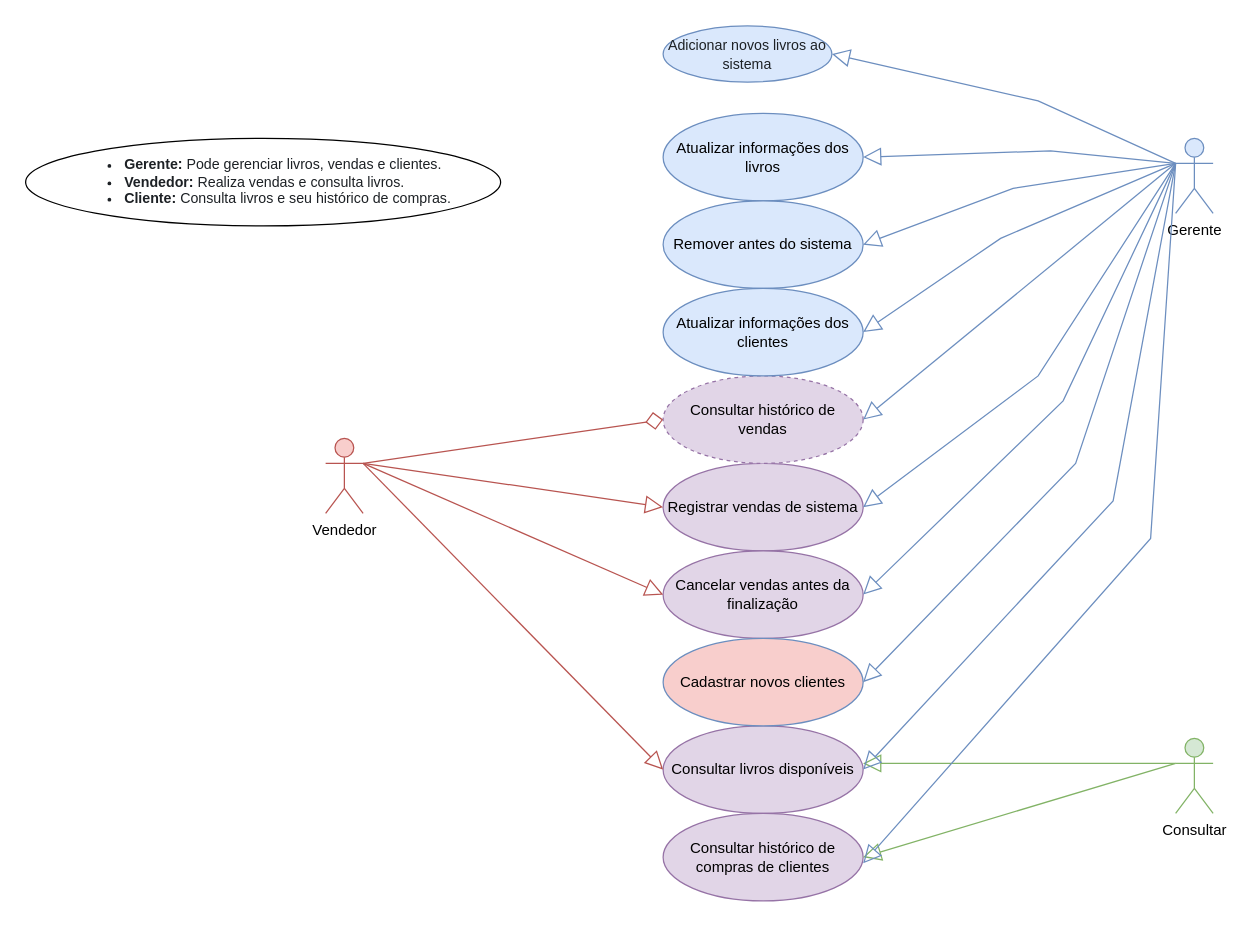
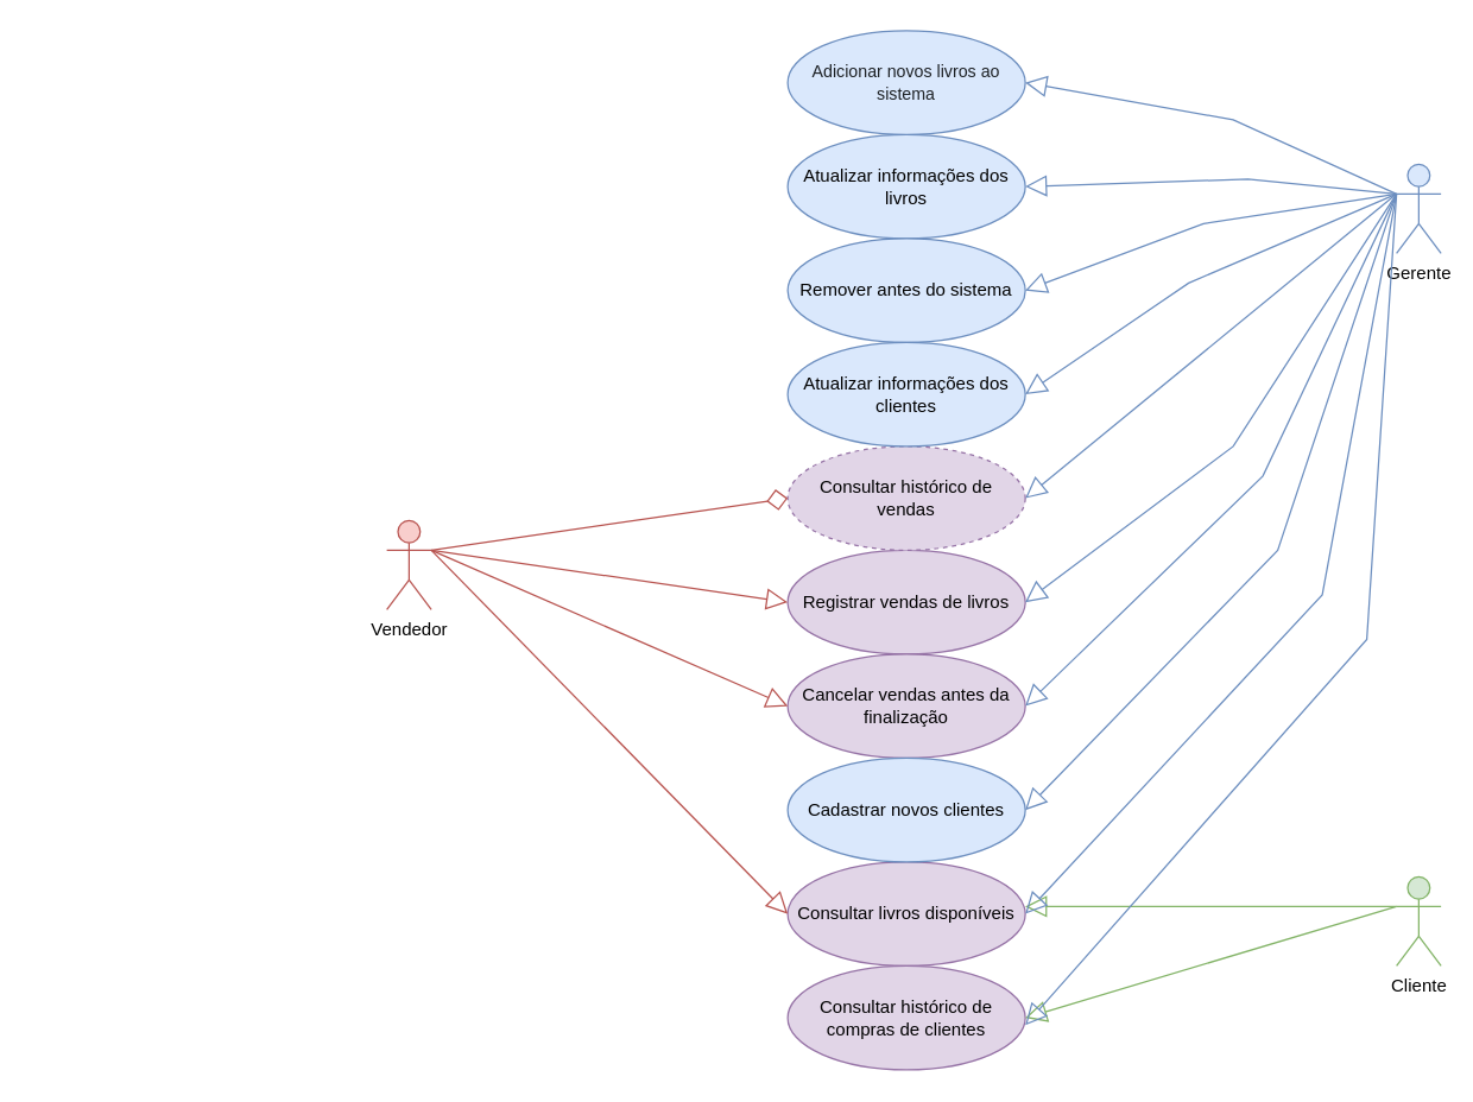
- <mxCell id="7" value="&lt;div style=&quot;&quot;&gt;&lt;font face=&quot;Poppins, sans-serif&quot; color=&quot;#1d2125&quot;&gt;&lt;span style=&quot;font-size: 11.375px;&quot;&gt;Adicionar novos livros ao sistema&lt;/span&gt;&lt;/font&gt;&lt;/div&gt;" style="ellipse;whiteSpace=wrap;html=1;align=center;fillColor=#dae8fc;strokeColor=#6c8ebf;" vertex="1" parent="1"><mxGeometry x="530" y="20" width="135" height="45" as="geometry" /></mxCell>
+ <mxCell id="7" value="&lt;div style=&quot;&quot;&gt;&lt;font face=&quot;Poppins, sans-serif&quot; color=&quot;#1d2125&quot;&gt;&lt;span style=&quot;font-size: 11.375px;&quot;&gt;Adicionar novos livros ao sistema&lt;/span&gt;&lt;/font&gt;&lt;/div&gt;" style="ellipse;whiteSpace=wrap;html=1;align=center;fillColor=#dae8fc;strokeColor=#6c8ebf;" vertex="1" parent="1"><mxGeometry x="530" y="20" width="160" height="70" as="geometry" /></mxCell>
- <mxCell id="25" value="&lt;ul style=&quot;box-sizing: border-box; font-family: Poppins, sans-serif; outline: none; margin-top: 0px; margin-bottom: 0px; list-style-position: initial; list-style-image: initial; color: rgb(29, 33, 37); font-size: 11.375px; text-align: left; background-color: rgb(255, 255, 255);&quot; id=&quot;yui_3_18_1_1_1709657729383_94&quot;&gt;&lt;li style=&quot;box-sizing: border-box; outline: none;&quot; id=&quot;yui_3_18_1_1_1709657729383_101&quot;&gt;&lt;span style=&quot;box-sizing: border-box; outline: none; font-weight: bolder;&quot;&gt;Gerente:&lt;/span&gt;&amp;nbsp;Pode gerenciar livros, vendas e clientes.&lt;/li&gt;&lt;li style=&quot;box-sizing: border-box; outline: none;&quot;&gt;&lt;span style=&quot;box-sizing: border-box; outline: none; font-weight: bolder;&quot;&gt;Vendedor:&lt;/span&gt;&amp;nbsp;Realiza vendas e consulta livros.&lt;/li&gt;&lt;li style=&quot;box-sizing: border-box; outline: none;&quot; id=&quot;yui_3_18_1_1_1709657729383_95&quot;&gt;&lt;span style=&quot;box-sizing: border-box; outline: none; font-weight: bolder;&quot;&gt;Cliente:&lt;/span&gt;&amp;nbsp;Consulta livros e seu histórico de compras.&lt;/li&gt;&lt;/ul&gt;" style="ellipse;whiteSpace=wrap;html=1;" vertex="1" parent="1"><mxGeometry x="20" y="110" width="380" height="70" as="geometry" /></mxCell>
- <mxCell id="9" value="Registrar vendas de sistema" style="ellipse;whiteSpace=wrap;html=1;fillColor=#e1d5e7;strokeColor=#9673a6;" vertex="1" parent="1"><mxGeometry x="530" y="370" width="160" height="70" as="geometry" /></mxCell>
+ <mxCell id="9" value="Registrar vendas de livros" style="ellipse;whiteSpace=wrap;html=1;fillColor=#e1d5e7;strokeColor=#9673a6;" vertex="1" parent="1"><mxGeometry x="530" y="370" width="160" height="70" as="geometry" /></mxCell>
- <mxCell id="12" value="Cadastrar novos clientes" style="ellipse;whiteSpace=wrap;html=1;fillColor=#f8cecc;strokeColor=#6c8ebf;" vertex="1" parent="1"><mxGeometry x="530" y="510" width="160" height="70" as="geometry" /></mxCell>
+ <mxCell id="12" value="Cadastrar novos clientes" style="ellipse;whiteSpace=wrap;html=1;fillColor=#dae8fc;strokeColor=#6c8ebf;" vertex="1" parent="1"><mxGeometry x="530" y="510" width="160" height="70" as="geometry" /></mxCell>
- <mxCell id="3" value="Consultar" style="shape=umlActor;html=1;verticalLabelPosition=bottom;verticalAlign=top;align=center;fillColor=#d5e8d4;strokeColor=#82b366;" vertex="1" parent="1"><mxGeometry x="940" y="590" width="30" height="60" as="geometry" /></mxCell>
+ <mxCell id="3" value="Cliente" style="shape=umlActor;html=1;verticalLabelPosition=bottom;verticalAlign=top;align=center;fillColor=#d5e8d4;strokeColor=#82b366;" vertex="1" parent="1"><mxGeometry x="940" y="590" width="30" height="60" as="geometry" /></mxCell>
